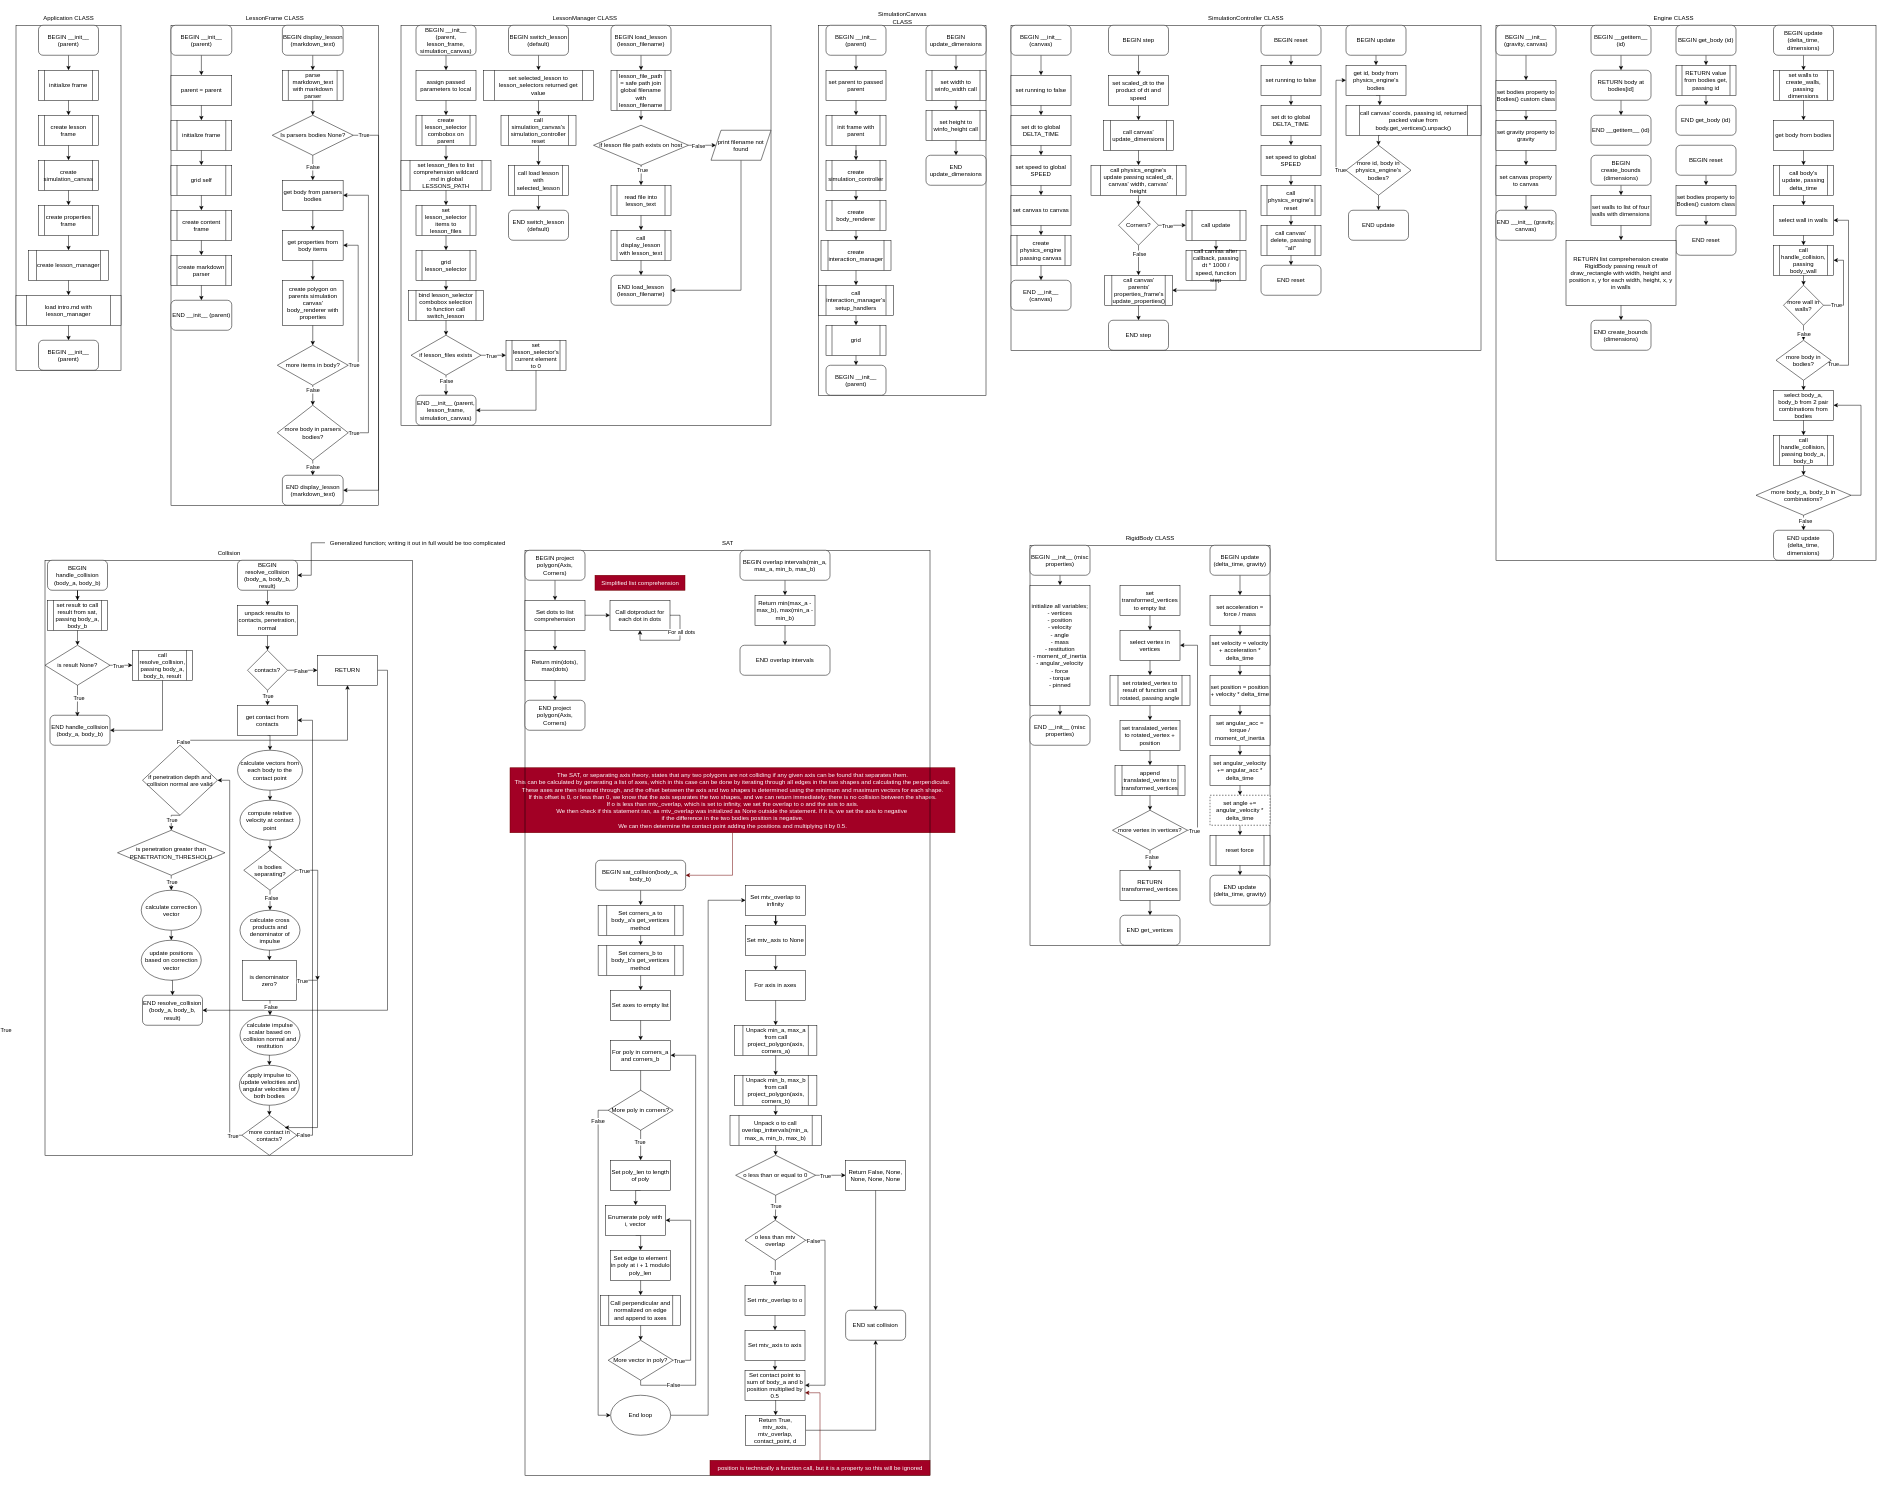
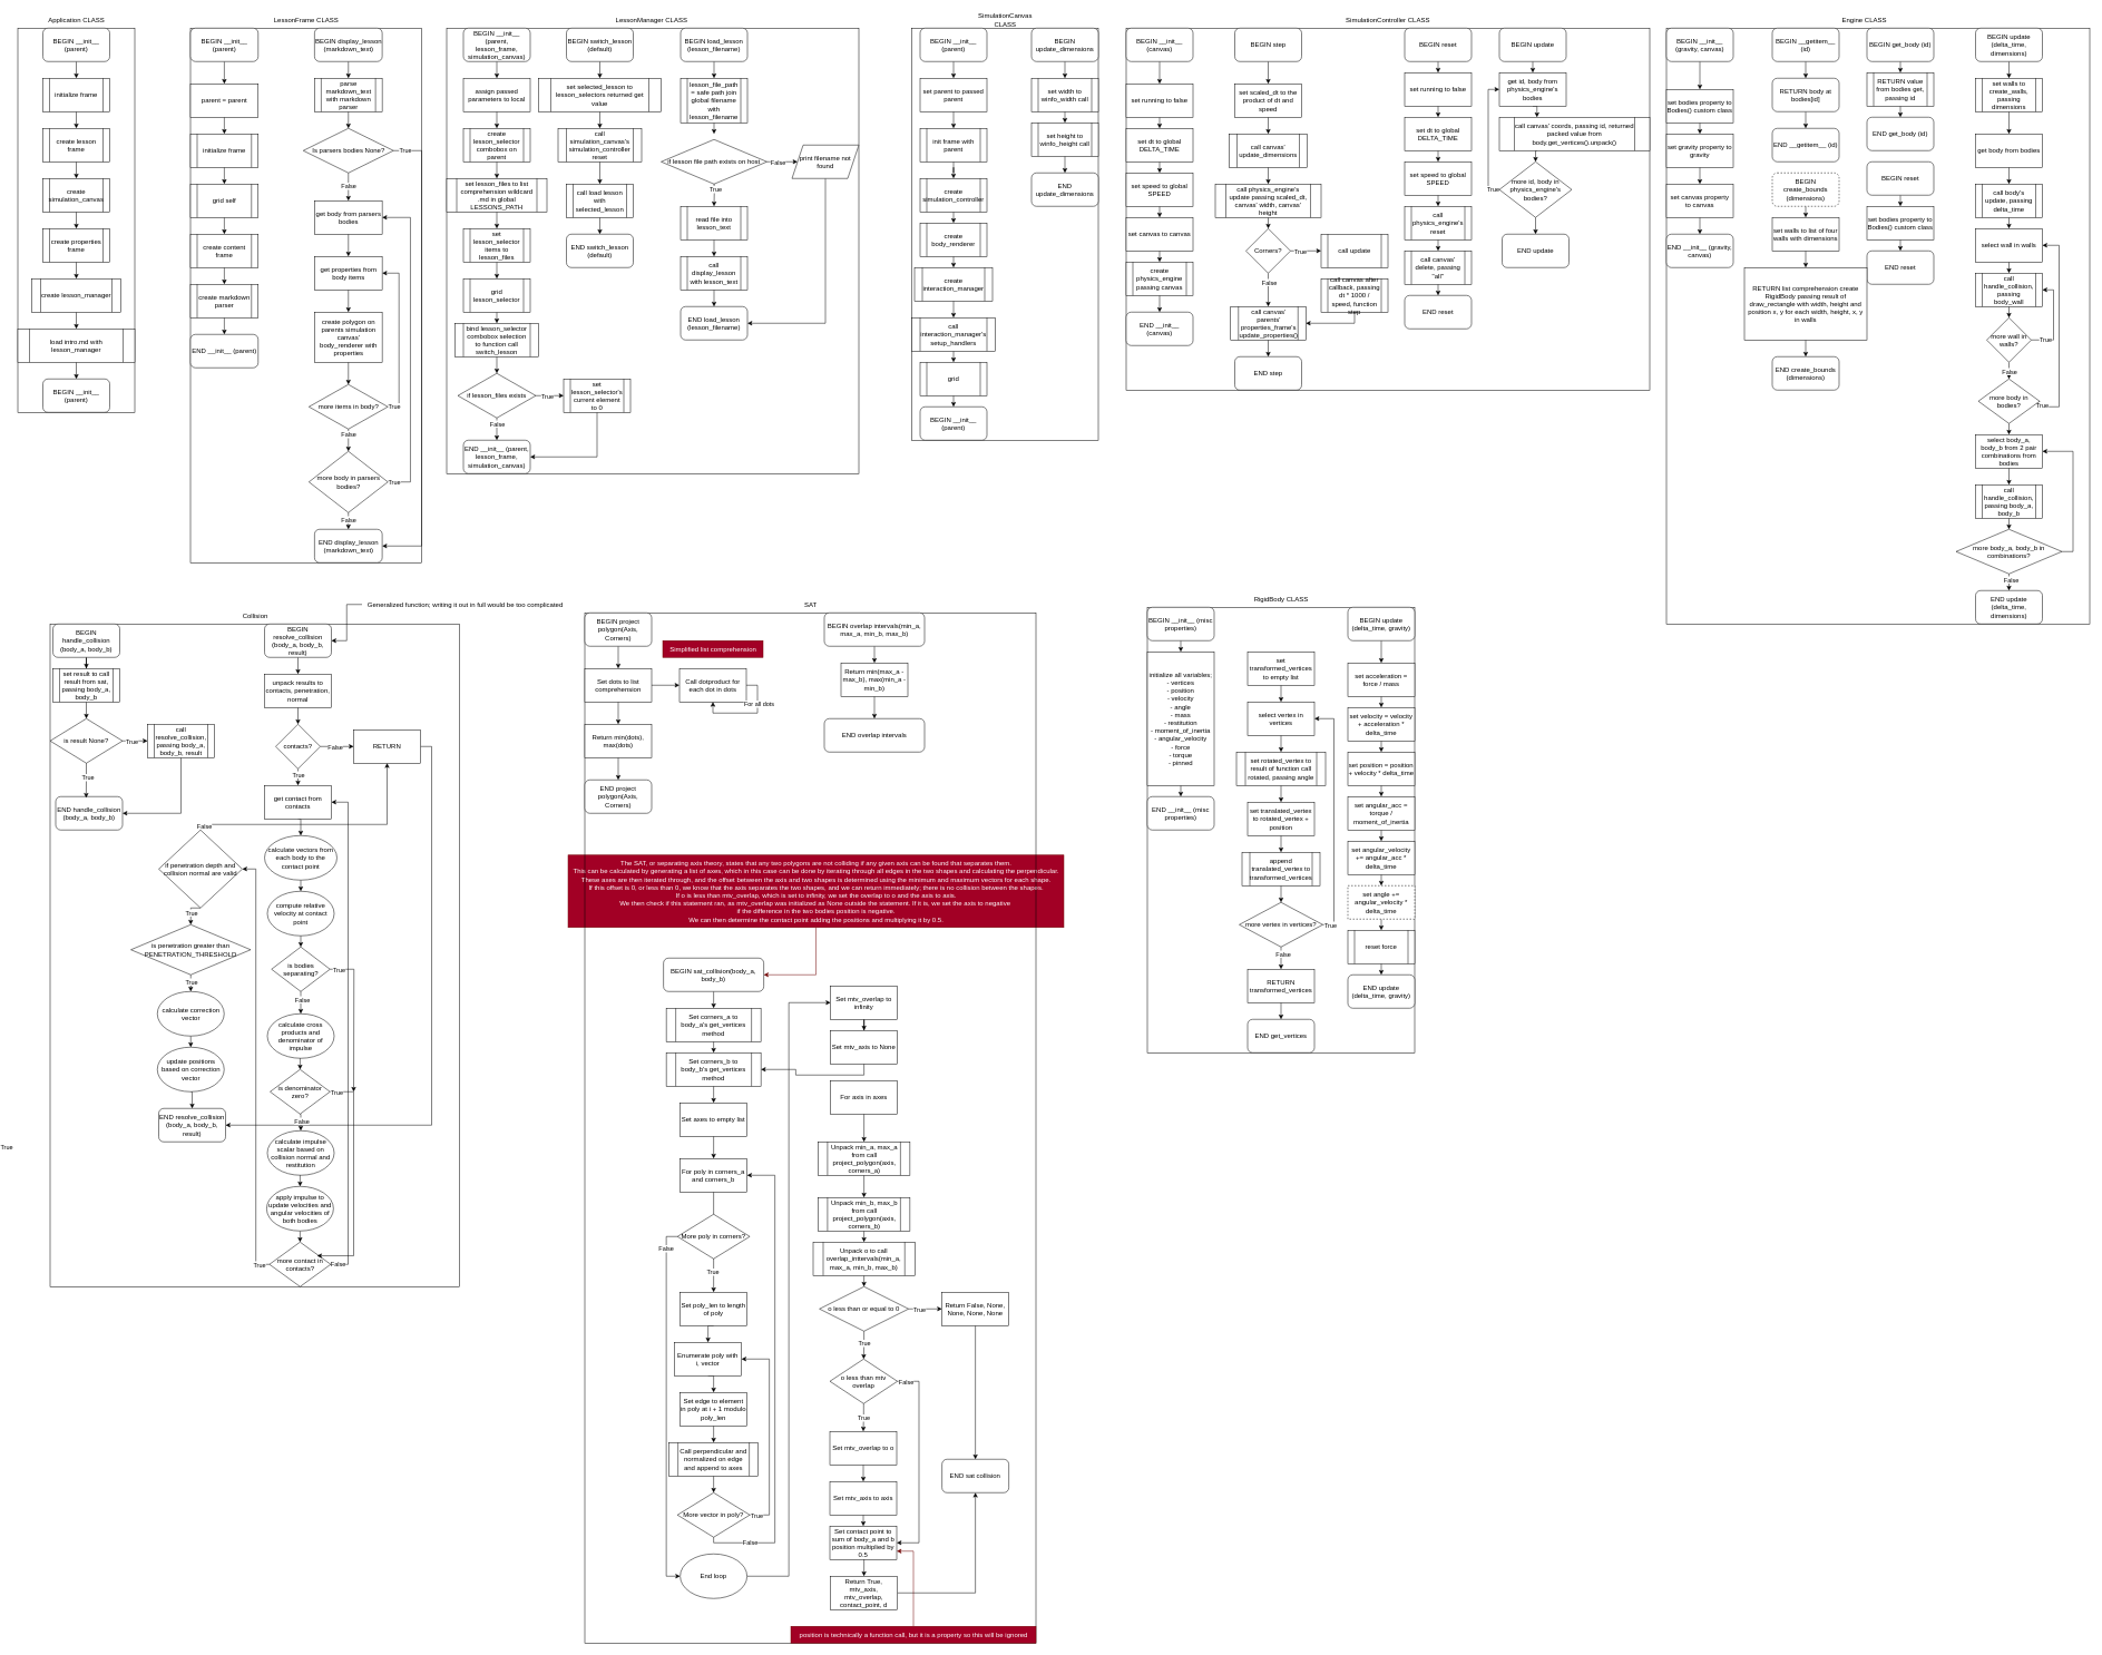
- <mxCell id="227" value="BEGIN create_bounds (dimensions)" style="rounded=1;whiteSpace=wrap;html=1;" vertex="1" parent="199"><mxGeometry x="190" y="290" width="120" height="60" as="geometry" /></mxCell>
+ <mxCell id="227" value="BEGIN create_bounds (dimensions)" style="rounded=1;whiteSpace=wrap;html=1;dashed=1;" vertex="1" parent="199"><mxGeometry x="190" y="290" width="120" height="60" as="geometry" /></mxCell>
- <mxCell id="48" style="edgeStyle=orthogonalEdgeStyle;rounded=0;orthogonalLoop=1;jettySize=auto;html=1;exitX=0.5;exitY=1;exitDx=0;exitDy=0;entryX=0.5;entryY=0;entryDx=0;entryDy=0;" edge="1" parent="21" source="49" target="51"><mxGeometry relative="1" as="geometry" /></mxCell>
- <mxCell id="384" style="edgeStyle=orthogonalEdgeStyle;rounded=0;orthogonalLoop=1;jettySize=auto;html=1;exitX=0.5;exitY=1;exitDx=0;exitDy=0;entryX=0.5;entryY=0;entryDx=0;entryDy=0;" edge="1" parent="335" source="385" target="387"><mxGeometry relative="1" as="geometry" /></mxCell>
+ <mxCell id="384" style="edgeStyle=orthogonalEdgeStyle;rounded=0;orthogonalLoop=1;jettySize=auto;html=1;exitX=0.5;exitY=1;exitDx=0;exitDy=0;" edge="1" parent="335" source="385" target="358"><mxGeometry relative="1" as="geometry" /></mxCell>
- <mxCell id="305" value="is denominator zero?" style="whiteSpace=wrap;html=1;rounded=0;" vertex="1" parent="265"><mxGeometry x="395" y="800" width="107.5" height="80" as="geometry" /></mxCell>
+ <mxCell id="305" value="is denominator zero?" style="rhombus;whiteSpace=wrap;html=1;" vertex="1" parent="265"><mxGeometry x="395" y="800" width="107.5" height="80" as="geometry" /></mxCell>
